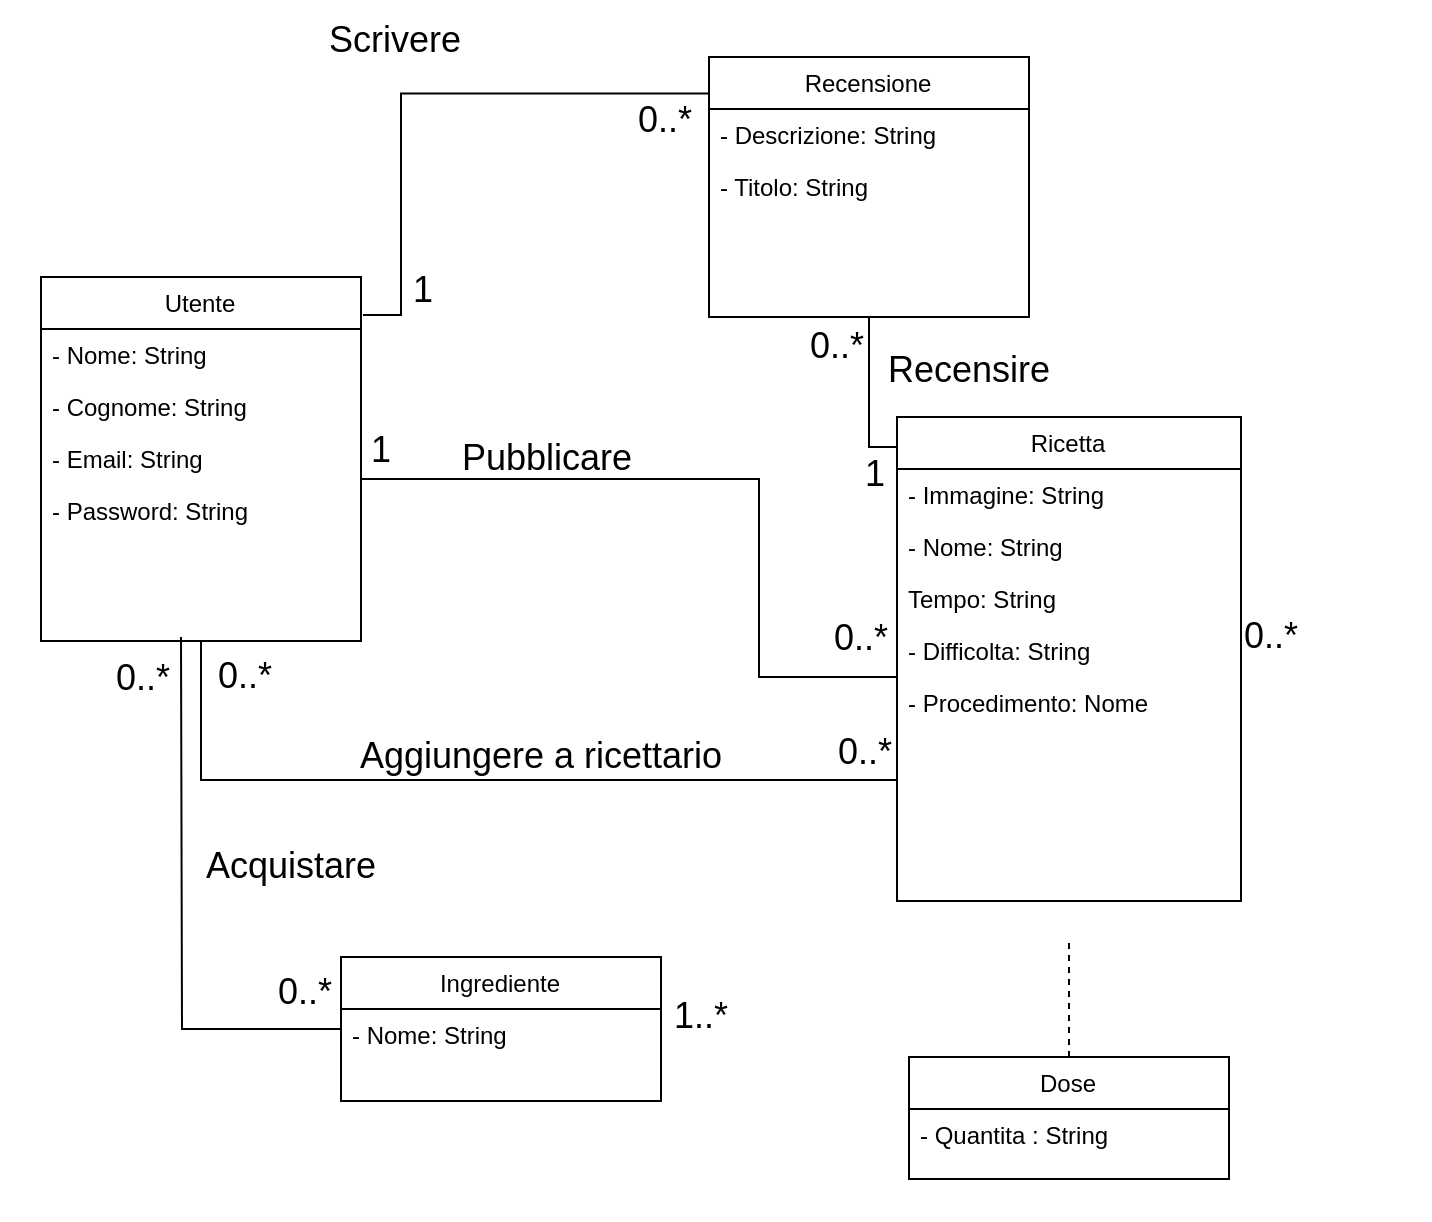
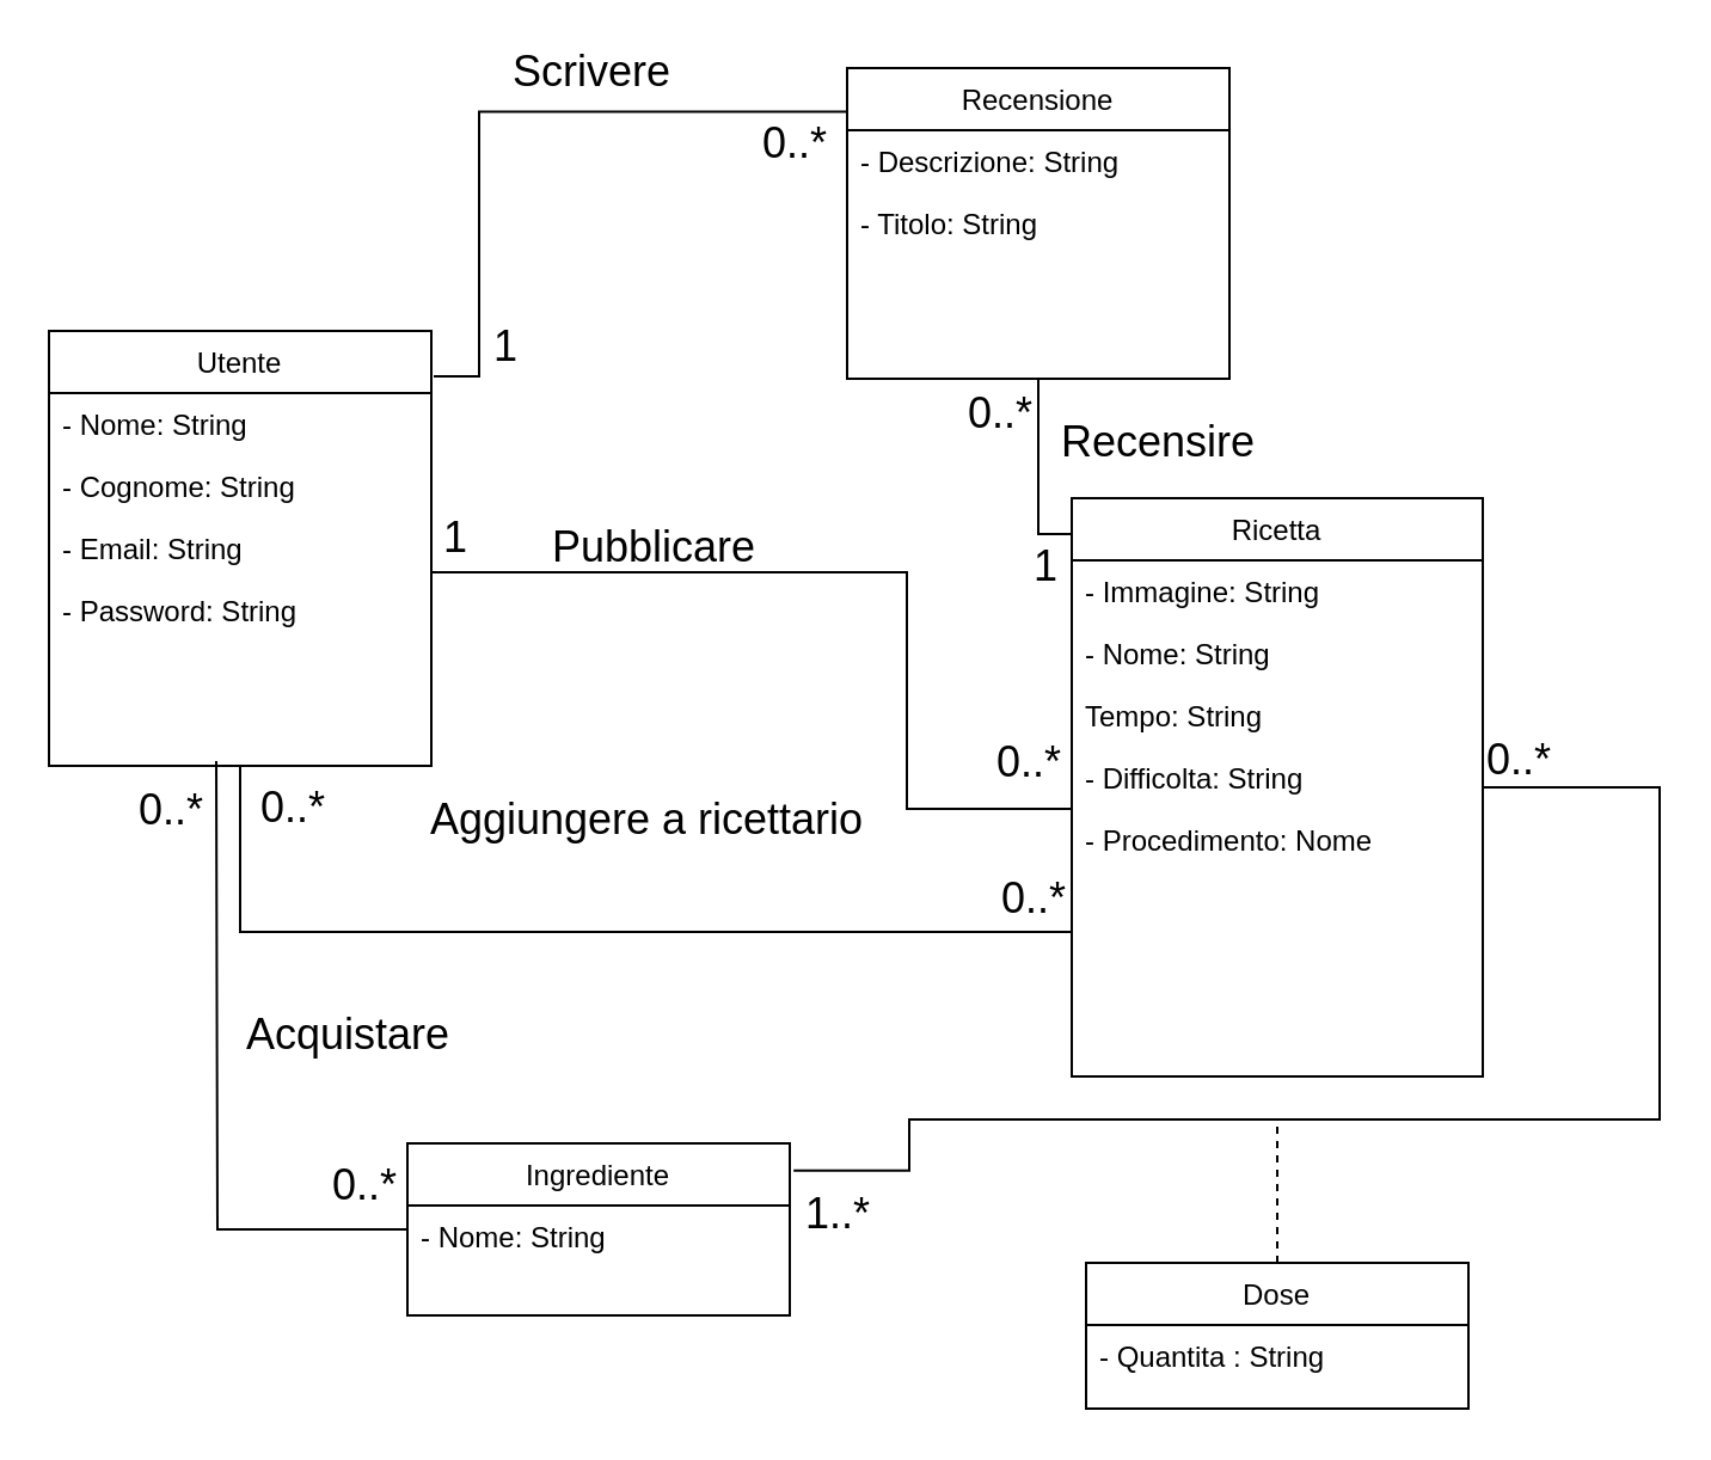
- <mxCell id="39" value="&lt;font style=&quot;font-size: 18px&quot;&gt;Scrivere&lt;/font&gt;" style="text;html=1;align=center;verticalAlign=middle;resizable=0;points=[];autosize=1;" parent="1" vertex="1"><mxGeometry x="159" y="10" width="76" height="20" as="geometry" /></mxCell>
+ <mxCell id="39" value="&lt;font style=&quot;font-size: 18px&quot;&gt;Scrivere&lt;/font&gt;" style="text;html=1;align=center;verticalAlign=middle;resizable=0;points=[];autosize=1;" parent="1" vertex="1"><mxGeometry x="209" y="20" width="76" height="20" as="geometry" /></mxCell>
- <mxCell id="41" value="&lt;font style=&quot;font-size: 18px&quot;&gt;Aggiungere a ricettario&lt;/font&gt;" style="text;html=1;align=center;verticalAlign=middle;resizable=0;points=[];autosize=1;" parent="1" vertex="1"><mxGeometry x="174" y="368" width="191" height="20" as="geometry" /></mxCell>
+ <mxCell id="41" value="&lt;font style=&quot;font-size: 18px&quot;&gt;Aggiungere a ricettario&lt;/font&gt;" style="text;html=1;align=center;verticalAlign=middle;resizable=0;points=[];autosize=1;" parent="1" vertex="1"><mxGeometry x="174" y="333" width="191" height="20" as="geometry" /></mxCell>
+ <mxCell id="16" style="edgeStyle=orthogonalEdgeStyle;rounded=0;orthogonalLoop=1;jettySize=auto;html=1;entryX=1.01;entryY=0.158;entryDx=0;entryDy=0;entryPerimeter=0;endArrow=none;endFill=0;" parent="1" source="17" target="14" edge="1"><mxGeometry relative="1" as="geometry"><Array as="points"><mxPoint x="694" y="329" /><mxPoint x="694" y="468" /><mxPoint x="380" y="468" /><mxPoint x="380" y="490" /></Array></mxGeometry></mxCell>
